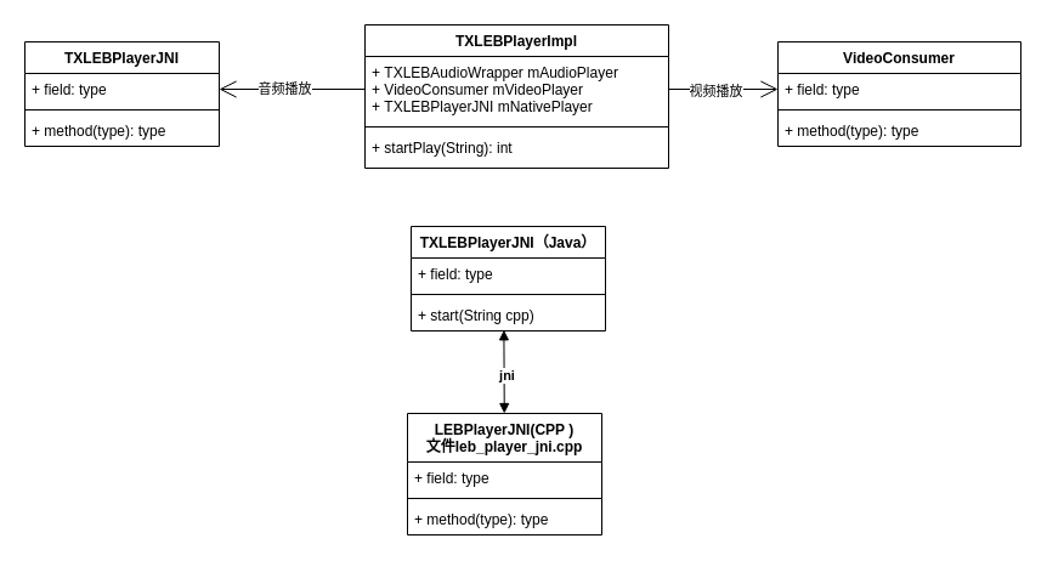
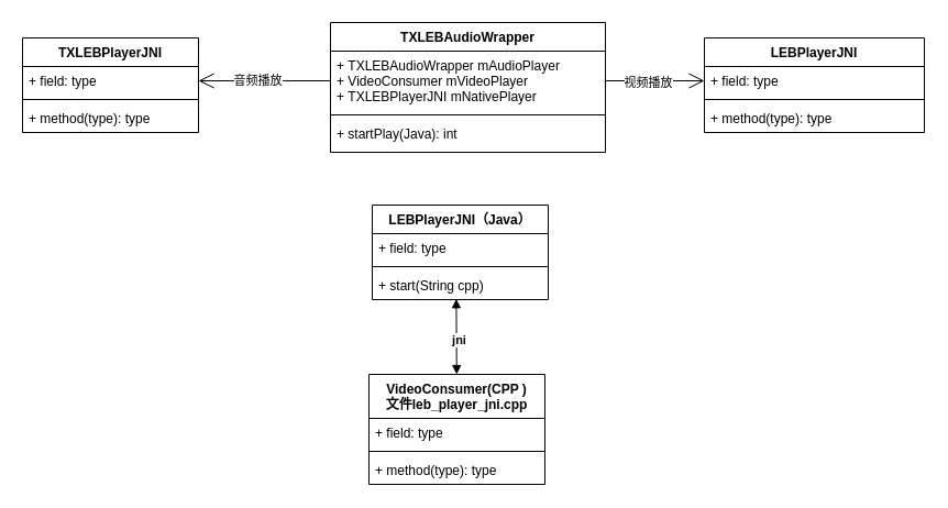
- <mxCell id="2" value="TXLEBPlayerImpl" style="swimlane;fontStyle=1;align=center;verticalAlign=top;childLayout=stackLayout;horizontal=1;startSize=26;horizontalStack=0;resizeParent=1;resizeParentMax=0;resizeLast=0;collapsible=1;marginBottom=0;" parent="1" vertex="1"><mxGeometry x="300" y="20" width="250" height="118" as="geometry" /></mxCell>
+ <mxCell id="2" value="TXLEBAudioWrapper" style="swimlane;fontStyle=1;align=center;verticalAlign=top;childLayout=stackLayout;horizontal=1;startSize=26;horizontalStack=0;resizeParent=1;resizeParentMax=0;resizeLast=0;collapsible=1;marginBottom=0;" parent="1" vertex="1"><mxGeometry x="300" y="20" width="250" height="118" as="geometry" /></mxCell>
- <mxCell id="8" value="VideoConsumer" style="swimlane;fontStyle=1;align=center;verticalAlign=top;childLayout=stackLayout;horizontal=1;startSize=26;horizontalStack=0;resizeParent=1;resizeParentMax=0;resizeLast=0;collapsible=1;marginBottom=0;" vertex="1" parent="1"><mxGeometry x="640" y="34" width="200" height="86" as="geometry" /></mxCell>
+ <mxCell id="8" value="LEBPlayerJNI" style="swimlane;fontStyle=1;align=center;verticalAlign=top;childLayout=stackLayout;horizontal=1;startSize=26;horizontalStack=0;resizeParent=1;resizeParentMax=0;resizeLast=0;collapsible=1;marginBottom=0;" vertex="1" parent="1"><mxGeometry x="640" y="34" width="200" height="86" as="geometry" /></mxCell>
- <mxCell id="5" value="+ startPlay(String): int " style="text;strokeColor=none;fillColor=none;align=left;verticalAlign=top;spacingLeft=4;spacingRight=4;overflow=hidden;rotatable=0;points=[[0,0.5],[1,0.5]];portConstraint=eastwest;fontStyle=0" parent="2" vertex="1"><mxGeometry y="88" width="250" height="30" as="geometry" /></mxCell>
+ <mxCell id="5" value="+ startPlay(Java): int " style="text;strokeColor=none;fillColor=none;align=left;verticalAlign=top;spacingLeft=4;spacingRight=4;overflow=hidden;rotatable=0;points=[[0,0.5],[1,0.5]];portConstraint=eastwest;fontStyle=0" parent="2" vertex="1"><mxGeometry y="88" width="250" height="30" as="geometry" /></mxCell>
- <mxCell id="18" value="TXLEBPlayerJNI（Java）" style="swimlane;fontStyle=1;align=center;verticalAlign=top;childLayout=stackLayout;horizontal=1;startSize=26;horizontalStack=0;resizeParent=1;resizeParentMax=0;resizeLast=0;collapsible=1;marginBottom=0;" vertex="1" parent="1"><mxGeometry x="338" y="186" width="160" height="86" as="geometry" /></mxCell>
+ <mxCell id="18" value="LEBPlayerJNI（Java）" style="swimlane;fontStyle=1;align=center;verticalAlign=top;childLayout=stackLayout;horizontal=1;startSize=26;horizontalStack=0;resizeParent=1;resizeParentMax=0;resizeLast=0;collapsible=1;marginBottom=0;" vertex="1" parent="1"><mxGeometry x="338" y="186" width="160" height="86" as="geometry" /></mxCell>
- <mxCell id="24" value="LEBPlayerJNI(CPP )&#10;文件leb_player_jni.cpp" style="swimlane;fontStyle=1;align=center;verticalAlign=top;childLayout=stackLayout;horizontal=1;startSize=40;horizontalStack=0;resizeParent=1;resizeParentMax=0;resizeLast=0;collapsible=1;marginBottom=0;" vertex="1" parent="1"><mxGeometry x="335" y="340" width="160" height="100" as="geometry" /></mxCell>
+ <mxCell id="24" value="VideoConsumer(CPP )&#10;文件leb_player_jni.cpp" style="swimlane;fontStyle=1;align=center;verticalAlign=top;childLayout=stackLayout;horizontal=1;startSize=40;horizontalStack=0;resizeParent=1;resizeParentMax=0;resizeLast=0;collapsible=1;marginBottom=0;" vertex="1" parent="1"><mxGeometry x="335" y="340" width="160" height="100" as="geometry" /></mxCell>
